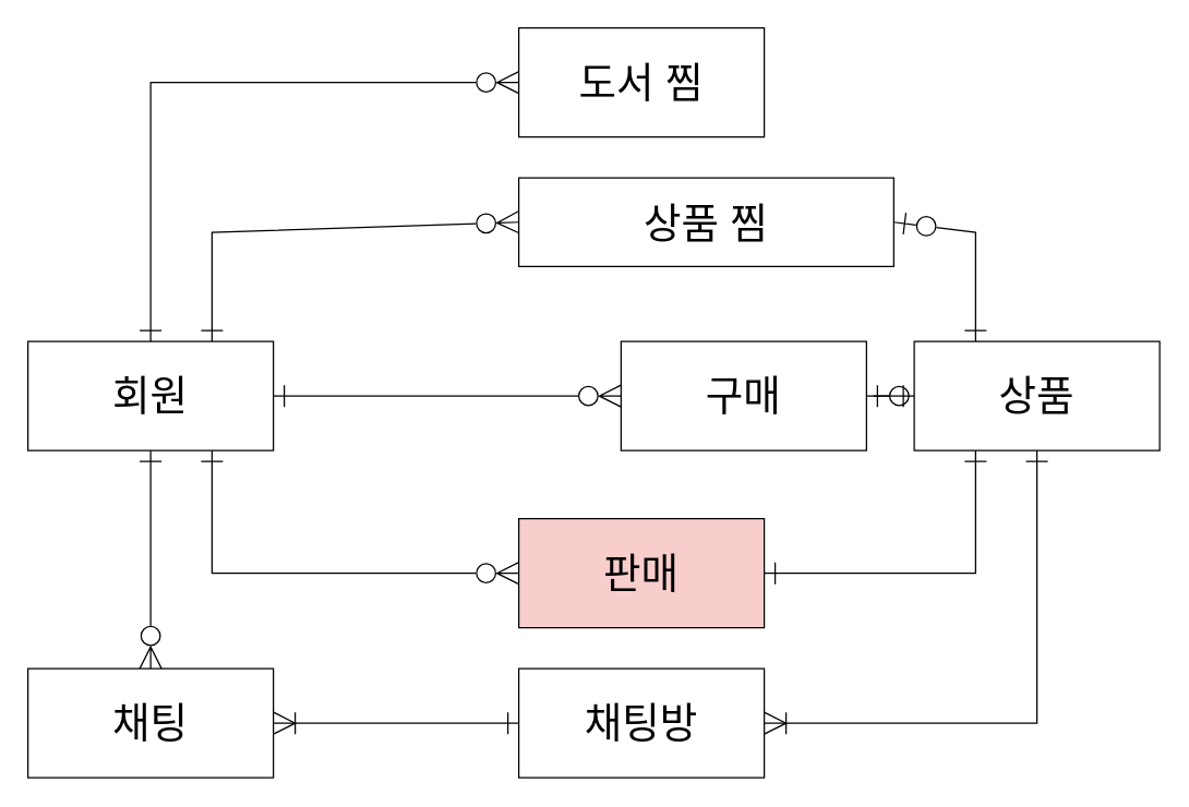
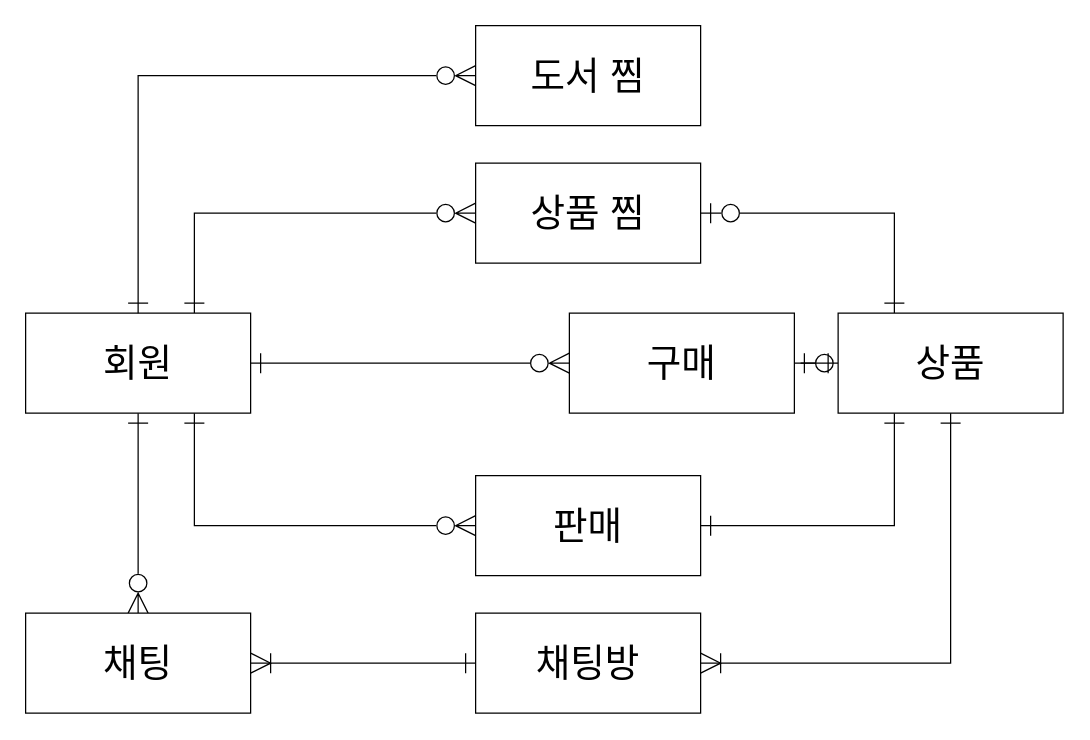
- <mxCell id="8" value="&lt;span style=&quot;font-size: 30px;&quot;&gt;상품 찜&lt;/span&gt;" style="rounded=0;whiteSpace=wrap;html=1;" parent="1" vertex="1"><mxGeometry x="380" y="130" width="275" height="65" as="geometry" /></mxCell>
+ <mxCell id="8" value="&lt;span style=&quot;font-size: 30px;&quot;&gt;상품 찜&lt;/span&gt;" style="rounded=0;whiteSpace=wrap;html=1;" parent="1" vertex="1"><mxGeometry x="380" y="130" width="180" height="80" as="geometry" /></mxCell>
- <mxCell id="10" value="&lt;font style=&quot;font-size: 30px&quot;&gt;판매&lt;/font&gt;" style="rounded=0;whiteSpace=wrap;html=1;fillColor=#f8cecc;" parent="1" vertex="1"><mxGeometry x="380" y="380" width="180" height="80" as="geometry" /></mxCell>
+ <mxCell id="10" value="&lt;font style=&quot;font-size: 30px&quot;&gt;판매&lt;/font&gt;" style="rounded=0;whiteSpace=wrap;html=1;" parent="1" vertex="1"><mxGeometry x="380" y="380" width="180" height="80" as="geometry" /></mxCell>
